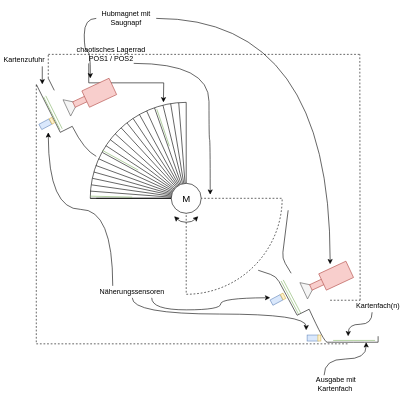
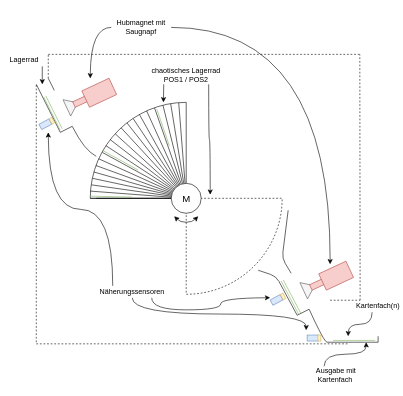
- <mxCell id="54" value="Hubmagnet mit Saugnapf" style="text;html=1;strokeColor=none;fillColor=none;align=center;verticalAlign=middle;whiteSpace=wrap;rounded=0;" parent="1" vertex="1"><mxGeometry x="160" y="20" width="100" height="20" as="geometry" /></mxCell>
+ <mxCell id="54" value="Hubmagnet mit Saugnapf" style="text;html=1;strokeColor=none;fillColor=none;align=center;verticalAlign=middle;whiteSpace=wrap;rounded=0;" parent="1" vertex="1"><mxGeometry x="185" y="35" width="100" height="20" as="geometry" /></mxCell>
- <mxCell id="32" value="chaotisches Lagerrad&lt;br&gt;POS1 / POS2&lt;br&gt;" style="text;html=1;strokeColor=none;fillColor=none;align=center;verticalAlign=middle;whiteSpace=wrap;rounded=0;" parent="1" vertex="1"><mxGeometry x="110" y="75" width="150" height="30" as="geometry" /></mxCell>
+ <mxCell id="32" value="chaotisches Lagerrad&lt;br&gt;POS1 / POS2&lt;br&gt;" style="text;html=1;strokeColor=none;fillColor=none;align=center;verticalAlign=middle;whiteSpace=wrap;rounded=0;" parent="1" vertex="1"><mxGeometry x="235" y="110" width="150" height="30" as="geometry" /></mxCell>
- <mxCell id="49" value="Kartenzufuhr" style="text;html=1;strokeColor=none;fillColor=none;align=center;verticalAlign=middle;whiteSpace=wrap;rounded=0;" parent="1" vertex="1"><mxGeometry x="20" y="90" width="40" height="20" as="geometry" /></mxCell>
+ <mxCell id="49" value="Lagerrad" style="text;html=1;strokeColor=none;fillColor=none;align=center;verticalAlign=middle;whiteSpace=wrap;rounded=0;" parent="1" vertex="1"><mxGeometry x="20" y="90" width="40" height="20" as="geometry" /></mxCell>
- <mxCell id="51" value="Ausgabe mit Kartenfach&amp;nbsp;&lt;br&gt;" style="text;html=1;strokeColor=none;fillColor=none;align=center;verticalAlign=middle;whiteSpace=wrap;rounded=0;" parent="1" vertex="1"><mxGeometry x="520" y="625" width="80" height="28" as="geometry" /></mxCell>
+ <mxCell id="51" value="Ausgabe mit Kartenfach&amp;nbsp;&lt;br&gt;" style="text;html=1;strokeColor=none;fillColor=none;align=center;verticalAlign=middle;whiteSpace=wrap;rounded=0;" parent="1" vertex="1"><mxGeometry x="520" y="610" width="80" height="28" as="geometry" /></mxCell>
